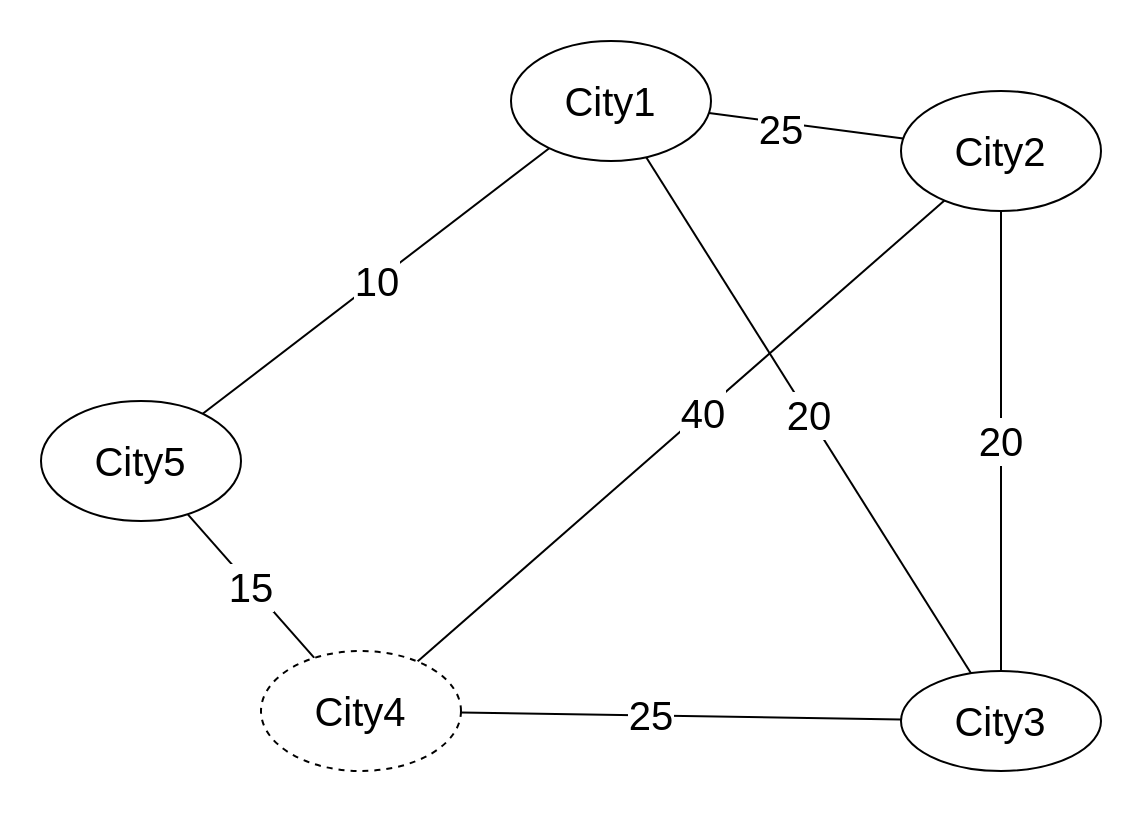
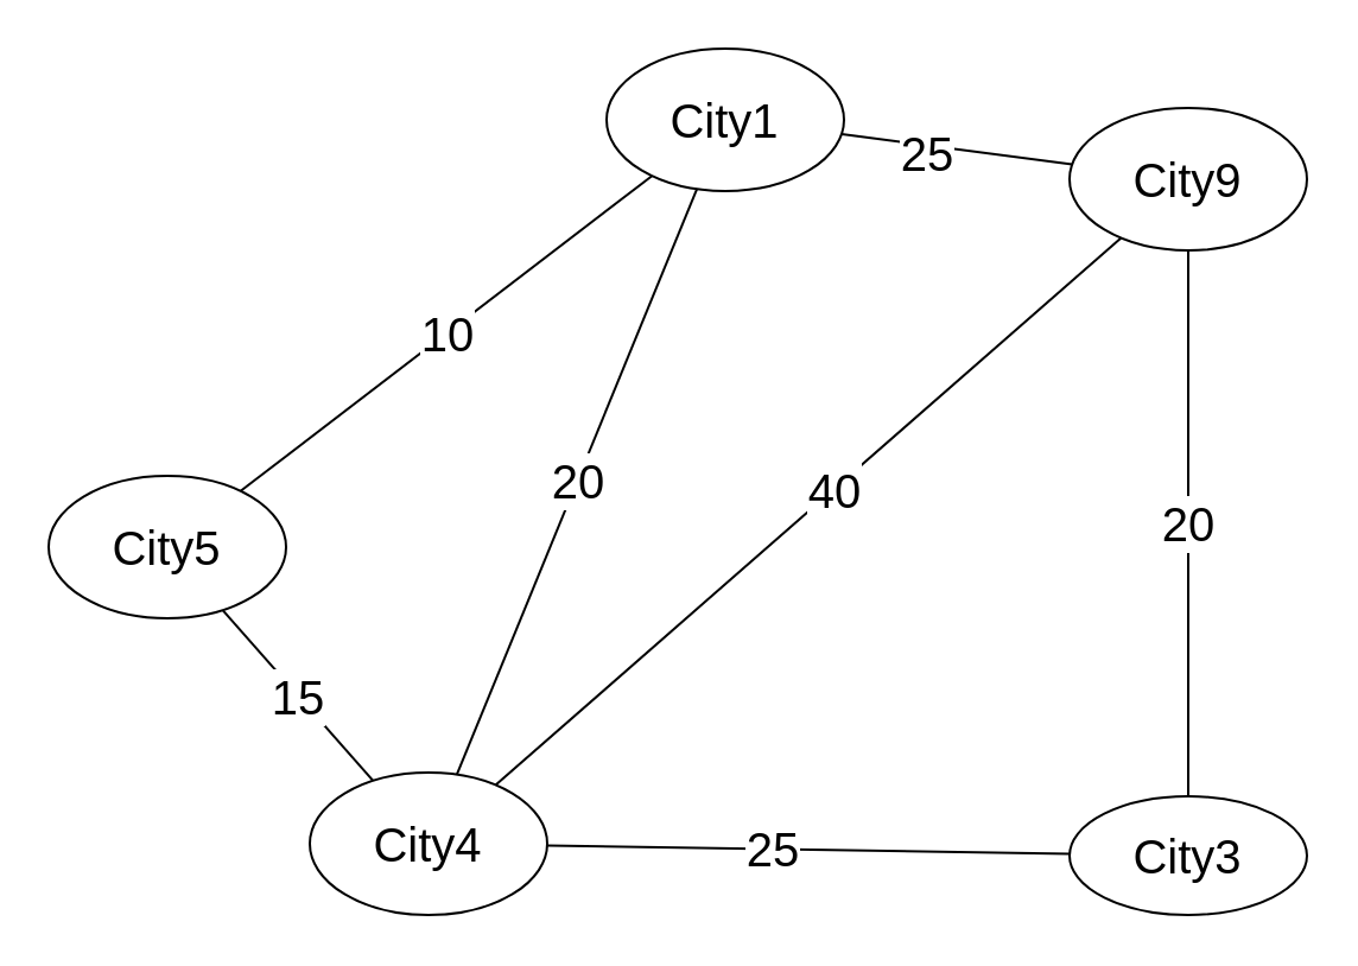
- <mxCell id="9" value="City2" style="ellipse;whiteSpace=wrap;html=1;fontSize=20;" vertex="1" parent="1"><mxGeometry x="450" y="45" width="100" height="60" as="geometry" /></mxCell>
+ <mxCell id="9" value="City9" style="ellipse;whiteSpace=wrap;html=1;fontSize=20;" vertex="1" parent="1"><mxGeometry x="450" y="45" width="100" height="60" as="geometry" /></mxCell>
- <mxCell id="5" value="20" style="edgeStyle=none;rounded=0;orthogonalLoop=1;jettySize=auto;html=1;fontSize=20;endArrow=none;endFill=0;" edge="1" parent="1" source="6" target="13"><mxGeometry relative="1" as="geometry" /></mxCell>
+ <mxCell id="5" value="20" style="edgeStyle=none;rounded=0;orthogonalLoop=1;jettySize=auto;html=1;fontSize=20;endArrow=none;endFill=0;" edge="1" parent="1" source="6" target="16"><mxGeometry relative="1" as="geometry" /></mxCell>
- <mxCell id="16" value="City4" style="ellipse;whiteSpace=wrap;html=1;fontSize=20;dashed=1;" vertex="1" parent="1"><mxGeometry x="130" y="325" width="100" height="60" as="geometry" /></mxCell>
+ <mxCell id="16" value="City4" style="ellipse;whiteSpace=wrap;html=1;fontSize=20;" vertex="1" parent="1"><mxGeometry x="130" y="325" width="100" height="60" as="geometry" /></mxCell>
